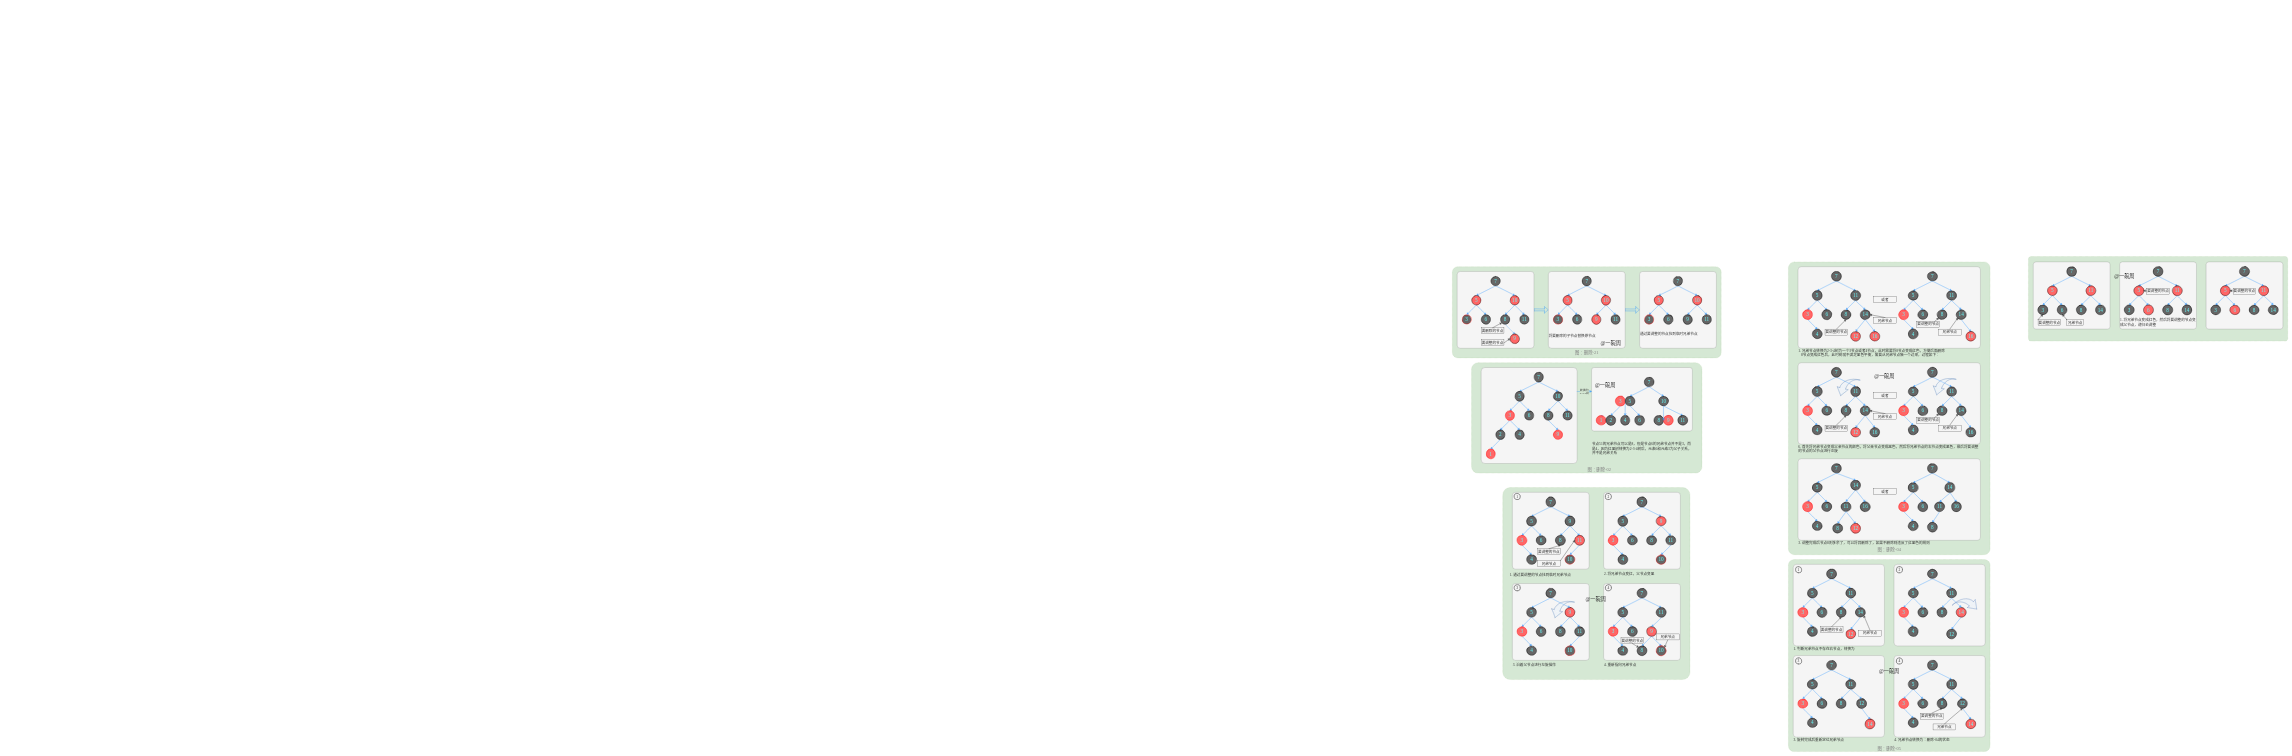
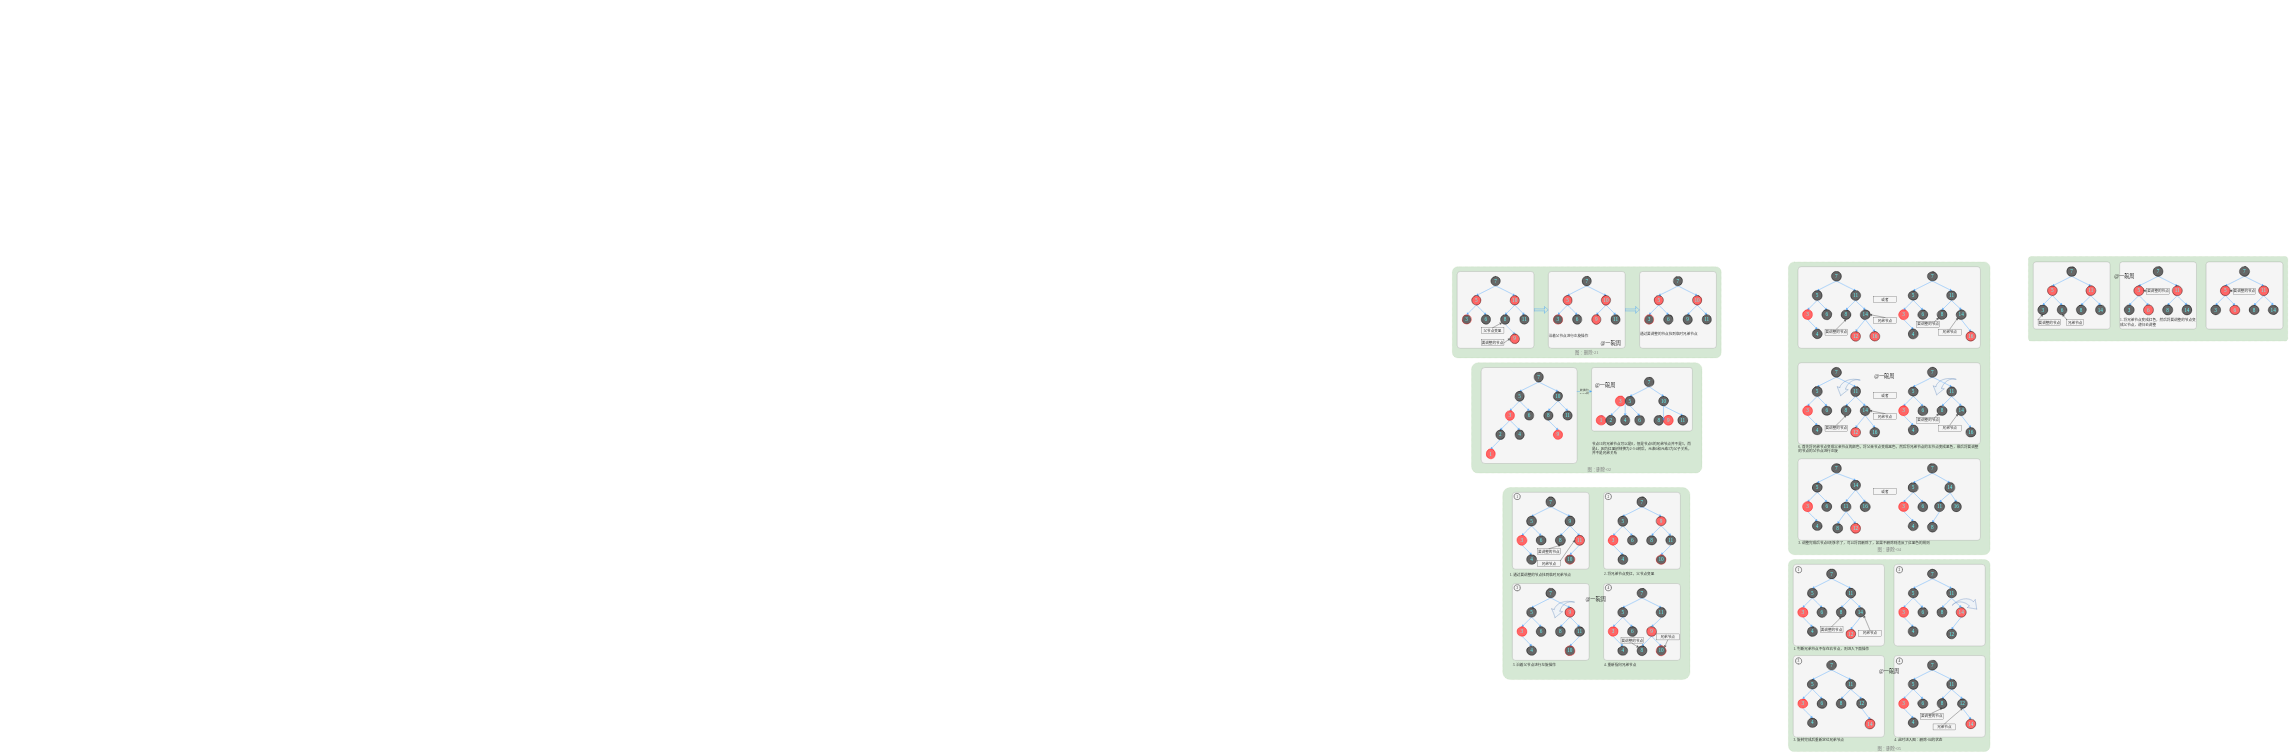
- <mxCell id="36" value="&lt;font color=&quot;#333333&quot;&gt;要删除的节点&lt;/font&gt;" style="text;html=1;strokeColor=default;fillColor=none;align=center;verticalAlign=middle;whiteSpace=wrap;rounded=0;fontFamily=Comic Sans MS;fontSize=18;fontColor=#66FFFF;" parent="1" vertex="1"><mxGeometry x="7404" y="1638" width="114" height="30" as="geometry" /></mxCell>
+ <mxCell id="36" value="&lt;font color=&quot;#333333&quot;&gt;父节点变黑&lt;/font&gt;" style="text;html=1;strokeColor=default;fillColor=none;align=center;verticalAlign=middle;whiteSpace=wrap;rounded=0;fontFamily=Comic Sans MS;fontSize=18;fontColor=#66FFFF;" parent="1" vertex="1"><mxGeometry x="7404" y="1638" width="114" height="30" as="geometry" /></mxCell>
- <mxCell id="68" value="&lt;font color=&quot;#333333&quot;&gt;将要删除的子节点替换原节点&lt;br&gt;&lt;br&gt;&lt;br&gt;&lt;/font&gt;" style="text;html=1;strokeColor=none;fillColor=none;align=left;verticalAlign=middle;whiteSpace=wrap;rounded=0;fontFamily=Comic Sans MS;fontSize=18;fontColor=#66FFFF;" vertex="1" parent="1"><mxGeometry x="7740" y="1656" width="384" height="84" as="geometry" /></mxCell>
+ <mxCell id="68" value="&lt;font color=&quot;#333333&quot;&gt;沿着父节点进行左旋操作&lt;br&gt;&lt;br&gt;&lt;br&gt;&lt;/font&gt;" style="text;html=1;strokeColor=none;fillColor=none;align=left;verticalAlign=middle;whiteSpace=wrap;rounded=0;fontFamily=Comic Sans MS;fontSize=18;fontColor=#66FFFF;" vertex="1" parent="1"><mxGeometry x="7740" y="1656" width="384" height="84" as="geometry" /></mxCell>
- <mxCell id="246" value="1. 兄弟节点转换为2-3-4树为一个3节点或者4节点，此时需要将8节点变成红色，方便后面删除&lt;br&gt;&amp;nbsp; &amp;nbsp;8节点变成红色后，此时树就不满足黑色平衡，需要从兄弟节点借一个过来，过程如下：" style="text;html=1;strokeColor=none;fillColor=none;align=left;verticalAlign=middle;whiteSpace=wrap;rounded=0;dashed=1;labelBackgroundColor=none;sketch=1;fontFamily=Comic Sans MS;fontSize=18;fontColor=#333333;" vertex="1" parent="1"><mxGeometry x="8988" y="1740" width="912" height="48" as="geometry" /></mxCell>
- <mxCell id="116" value="&lt;span&gt;&lt;font color=&quot;#333333&quot; style=&quot;font-size: 18px&quot;&gt;节点51的兄弟节点可以是8，但是节点6的兄弟节点并不是3，而是4，因为红黑树转换为2-3-4树后，元素6和元素3为父子关系，并不是兄弟关系&lt;/font&gt;&lt;/span&gt;" style="text;html=1;strokeColor=none;fillColor=none;align=left;verticalAlign=middle;whiteSpace=wrap;rounded=0;dashed=1;labelBackgroundColor=none;fontFamily=Comic Sans MS;fontSize=14;fontColor=#66FFFF;" vertex="1" parent="1"><mxGeometry x="7956" y="2172" width="504" height="138" as="geometry" /></mxCell>
+ <mxCell id="116" value="&lt;span&gt;&lt;font color=&quot;#333333&quot; style=&quot;font-size: 18px&quot;&gt;节点11的兄弟节点可以是8，但是节点6的兄弟节点并不是3，而是4，因为红黑树转换为2-3-4树后，元素6和元素3为父子关系，并不是兄弟关系&lt;/font&gt;&lt;/span&gt;" style="text;html=1;strokeColor=none;fillColor=none;align=left;verticalAlign=middle;whiteSpace=wrap;rounded=0;dashed=1;labelBackgroundColor=none;fontFamily=Comic Sans MS;fontSize=14;fontColor=#66FFFF;" vertex="1" parent="1"><mxGeometry x="7956" y="2172" width="504" height="138" as="geometry" /></mxCell>
- <mxCell id="426" value="1. 判断兄弟节点不存在右节点，转换为&lt;br&gt;&amp;nbsp;" style="text;html=1;strokeColor=none;fillColor=none;align=left;verticalAlign=middle;whiteSpace=wrap;rounded=0;dashed=1;labelBackgroundColor=none;sketch=1;fontFamily=Comic Sans MS;fontSize=18;fontColor=#333333;" vertex="1" parent="1"><mxGeometry x="8964" y="3228" width="456" height="48" as="geometry" /></mxCell>
+ <mxCell id="426" value="1. 判断兄弟节点不存在右节点，则进入下面操作&lt;br&gt;&amp;nbsp;" style="text;html=1;strokeColor=none;fillColor=none;align=left;verticalAlign=middle;whiteSpace=wrap;rounded=0;dashed=1;labelBackgroundColor=none;sketch=1;fontFamily=Comic Sans MS;fontSize=18;fontColor=#333333;" vertex="1" parent="1"><mxGeometry x="8964" y="3228" width="456" height="48" as="geometry" /></mxCell>
- <mxCell id="429" value="4. 兄弟节点转换为：删除-04的状态&lt;br&gt;&amp;nbsp;" style="text;html=1;strokeColor=none;fillColor=none;align=left;verticalAlign=middle;whiteSpace=wrap;rounded=0;dashed=1;labelBackgroundColor=none;sketch=1;fontFamily=Comic Sans MS;fontSize=18;fontColor=#333333;" vertex="1" parent="1"><mxGeometry x="9468" y="3684" width="456" height="48" as="geometry" /></mxCell>
+ <mxCell id="429" value="4. 此时进入图：删除-04的状态&lt;br&gt;&amp;nbsp;" style="text;html=1;strokeColor=none;fillColor=none;align=left;verticalAlign=middle;whiteSpace=wrap;rounded=0;dashed=1;labelBackgroundColor=none;sketch=1;fontFamily=Comic Sans MS;fontSize=18;fontColor=#333333;" vertex="1" parent="1"><mxGeometry x="9468" y="3684" width="456" height="48" as="geometry" /></mxCell>
